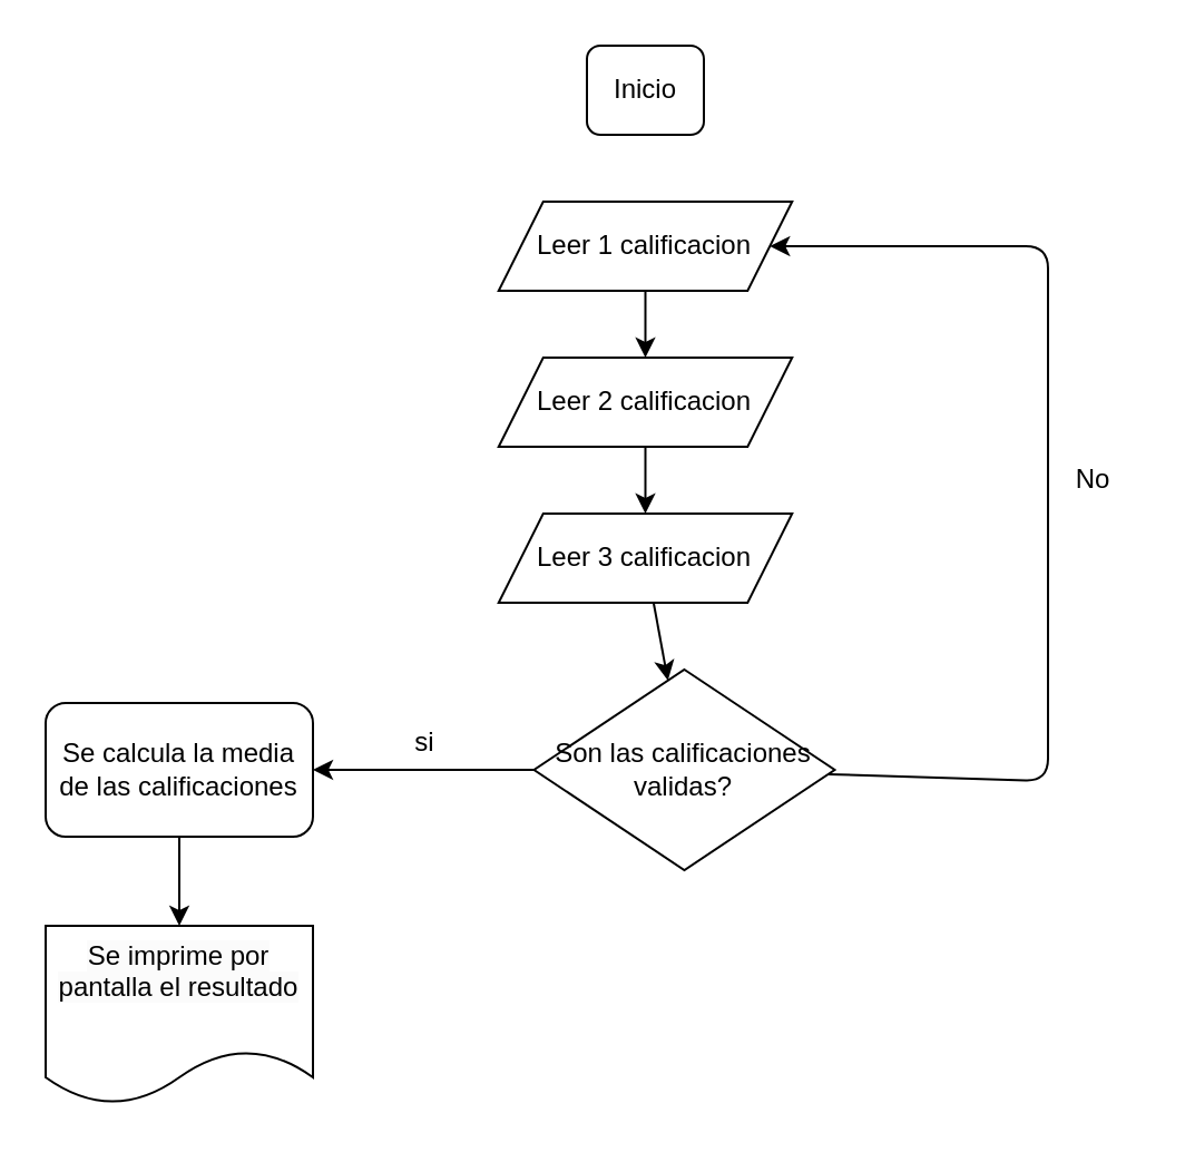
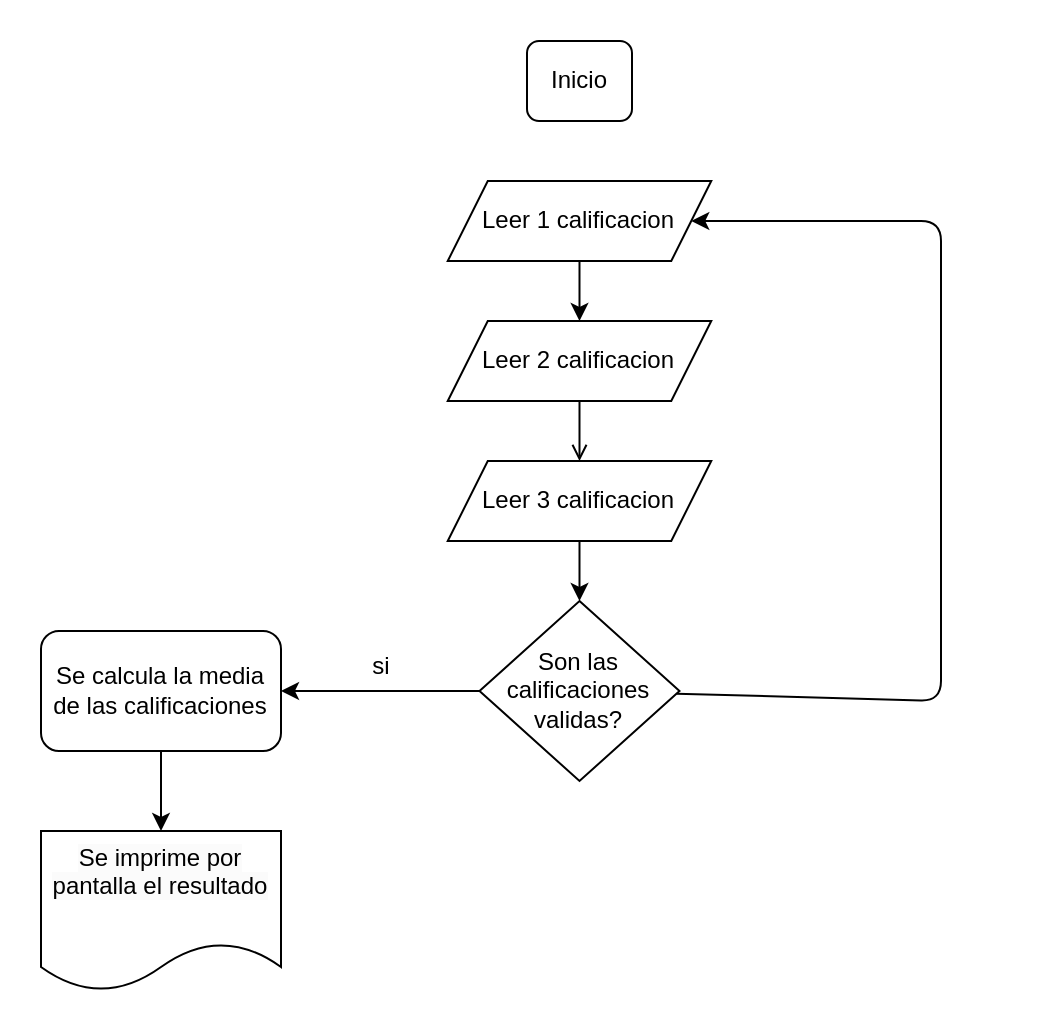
- <mxCell id="5" value="No" style="text;html=1;align=center;verticalAlign=middle;resizable=0;points=[];autosize=1;strokeColor=none;fillColor=none;" vertex="1" parent="1"><mxGeometry x="470" y="200" width="40" height="30" as="geometry" /></mxCell>
- <mxCell id="12" style="edgeStyle=none;html=1;" edge="1" parent="1" source="13" target="15"><mxGeometry relative="1" as="geometry" /></mxCell>
+ <mxCell id="12" style="edgeStyle=none;html=1;endArrow=open;" edge="1" parent="1" source="13" target="15"><mxGeometry relative="1" as="geometry" /></mxCell>
- <mxCell id="8" value="Son las calificaciones validas?" style="rhombus;whiteSpace=wrap;html=1;" vertex="1" parent="1"><mxGeometry x="239.25" y="300" width="135" height="90" as="geometry" /></mxCell>
+ <mxCell id="8" value="Son las calificaciones validas?" style="rhombus;whiteSpace=wrap;html=1;" vertex="1" parent="1"><mxGeometry x="239.25" y="300" width="100" height="90" as="geometry" /></mxCell>
